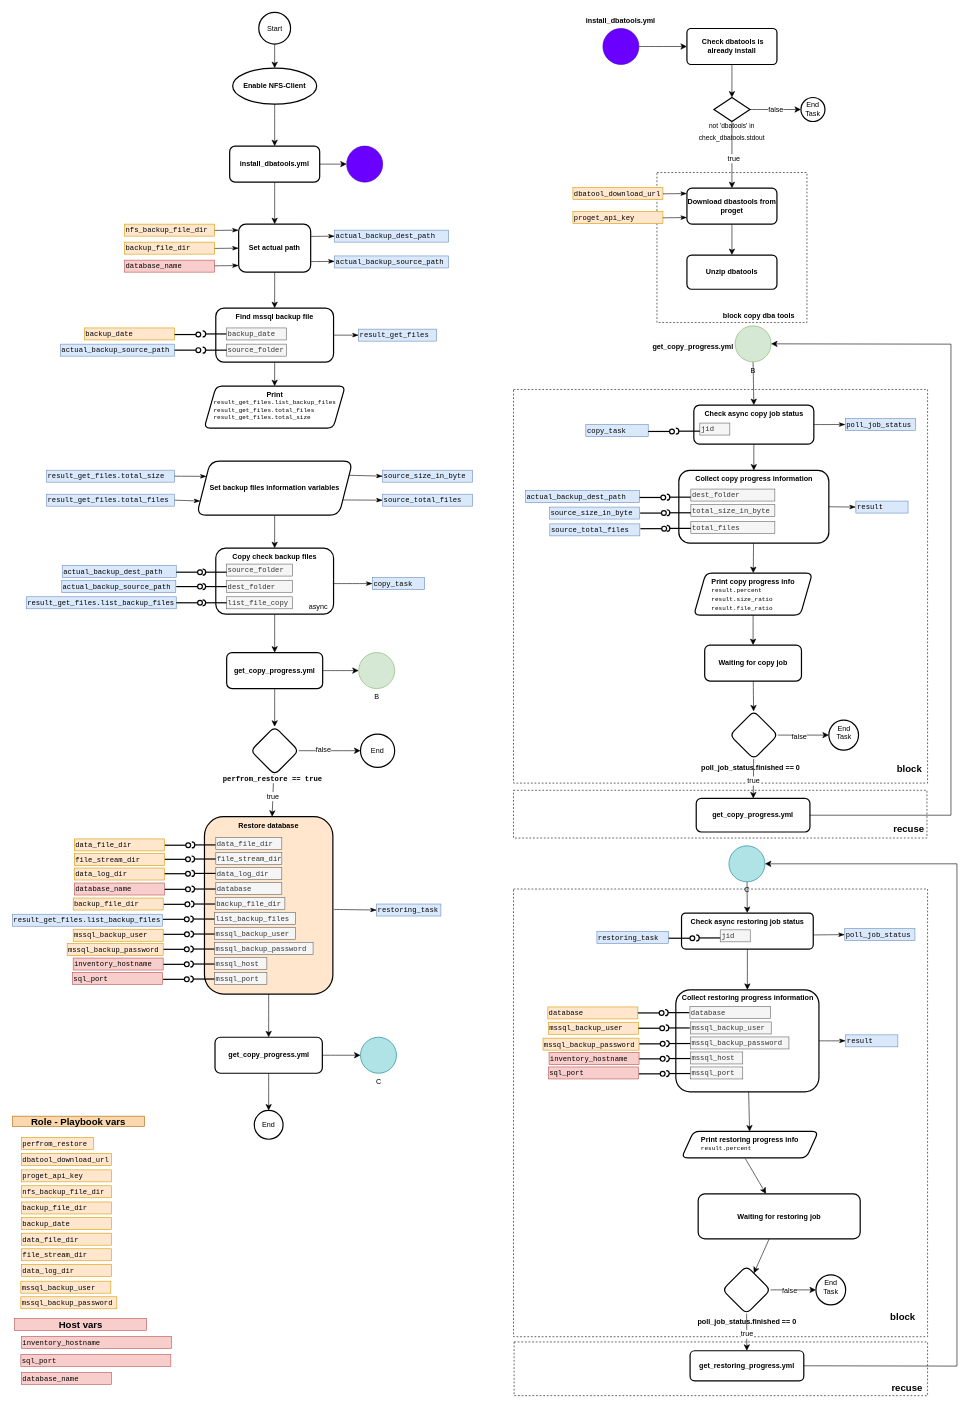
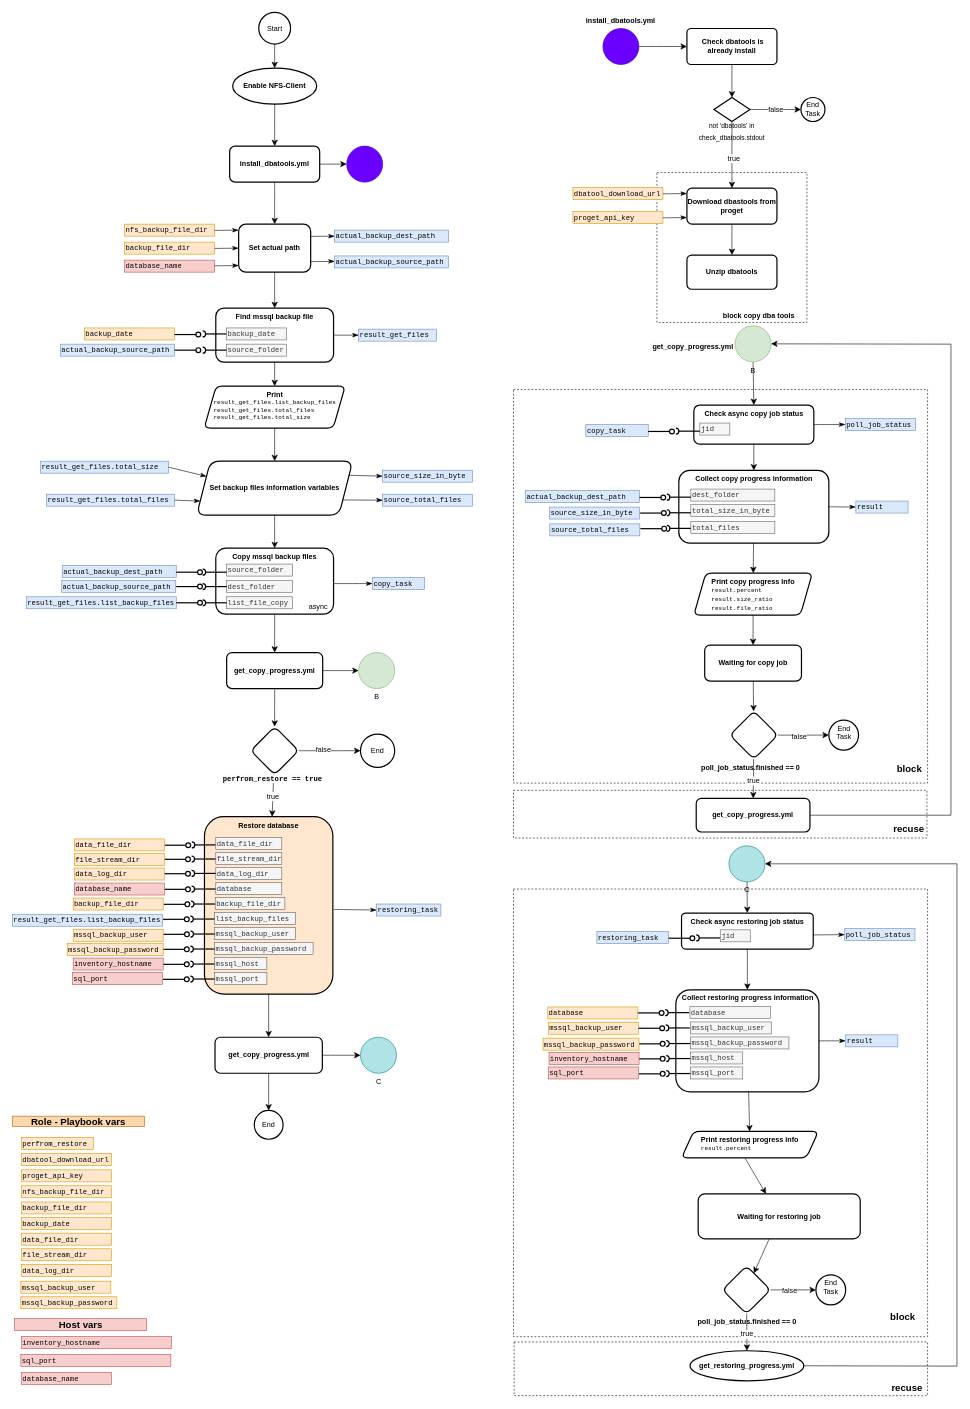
+ <mxCell id="55" style="edgeStyle=none;curved=1;rounded=0;orthogonalLoop=1;jettySize=auto;html=1;fontSize=12;startSize=8;endSize=8;entryX=0.5;entryY=0;entryDx=0;entryDy=0;" edge="1" parent="1" source="56" target="58"><mxGeometry relative="1" as="geometry"><mxPoint x="459.334" y="783" as="targetPoint" /></mxGeometry></mxCell>
- <mxCell id="63" value="&lt;div style=&quot;line-height: 18px;&quot;&gt;&lt;font face=&quot;Menlo, Monaco, Courier New, monospace&quot;&gt;&lt;span style=&quot;white-space: pre;&quot;&gt;result_get_files.&lt;/span&gt;&lt;/font&gt;&lt;span style=&quot;background-color: initial; white-space: pre;&quot;&gt;&lt;font face=&quot;Menlo, Monaco, Courier New, monospace&quot;&gt;total_size&lt;/font&gt;&lt;/span&gt;&lt;br&gt;&lt;/div&gt;" style="text;whiteSpace=wrap;html=1;verticalAlign=middle;labelBackgroundColor=none;fillColor=#dae8fc;strokeColor=#6c8ebf;" vertex="1" parent="1"><mxGeometry x="77" y="783" width="213.22" height="20" as="geometry" /></mxCell>
+ <mxCell id="63" value="&lt;div style=&quot;line-height: 18px;&quot;&gt;&lt;font face=&quot;Menlo, Monaco, Courier New, monospace&quot;&gt;&lt;span style=&quot;white-space: pre;&quot;&gt;result_get_files.&lt;/span&gt;&lt;/font&gt;&lt;span style=&quot;background-color: initial; white-space: pre;&quot;&gt;&lt;font face=&quot;Menlo, Monaco, Courier New, monospace&quot;&gt;total_size&lt;/font&gt;&lt;/span&gt;&lt;br&gt;&lt;/div&gt;" style="text;whiteSpace=wrap;html=1;verticalAlign=middle;labelBackgroundColor=none;fillColor=#dae8fc;strokeColor=#6c8ebf;" vertex="1" parent="1"><mxGeometry x="67" y="768" width="213.22" height="20" as="geometry" /></mxCell>
- <mxCell id="68" value="&lt;b&gt;Copy check backup files&lt;/b&gt;" style="rounded=1;whiteSpace=wrap;html=1;verticalAlign=top;strokeWidth=2;" vertex="1" parent="1"><mxGeometry x="358.88" y="913" width="196.25" height="110" as="geometry" /></mxCell>
+ <mxCell id="68" value="&lt;b&gt;Copy mssql backup files&lt;/b&gt;" style="rounded=1;whiteSpace=wrap;html=1;verticalAlign=top;strokeWidth=2;" vertex="1" parent="1"><mxGeometry x="358.88" y="913" width="196.25" height="110" as="geometry" /></mxCell>
- <mxCell id="5" value="&lt;b&gt;get_restoring_progress.yml&lt;/b&gt;" style="rounded=1;whiteSpace=wrap;html=1;verticalAlign=middle;strokeWidth=2;" vertex="1" parent="2"><mxGeometry x="293.25" y="14.69" width="189.5" height="50.12" as="geometry" /></mxCell>
+ <mxCell id="5" value="&lt;b&gt;get_restoring_progress.yml&lt;/b&gt;" style="ellipse;whiteSpace=wrap;html=1;verticalAlign=middle;strokeWidth=2;" vertex="1" parent="2"><mxGeometry x="293.25" y="14.69" width="189.5" height="50.12" as="geometry" /></mxCell>
